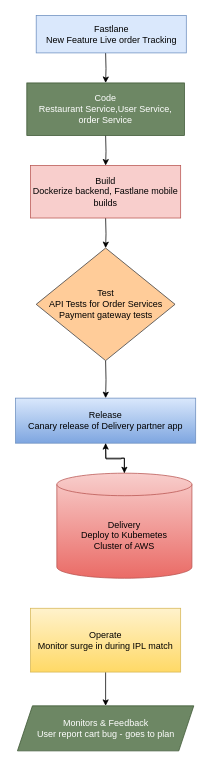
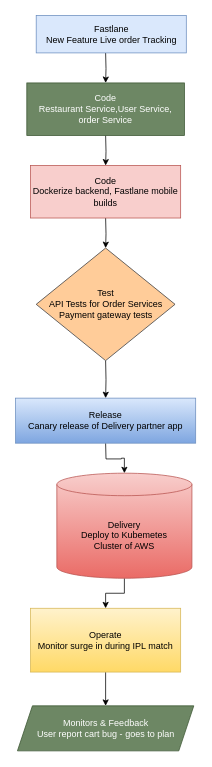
- <mxCell id="7" value="Build&lt;div&gt;Dockerize backend, Fastlane mobile builds&lt;/div&gt;" style="rounded=0;whiteSpace=wrap;html=1;fillColor=#f8cecc;strokeColor=#b85450;" vertex="1" parent="1"><mxGeometry x="40" y="220" width="200" height="70" as="geometry" /></mxCell>
+ <mxCell id="7" value="Code&lt;div&gt;Dockerize backend, Fastlane mobile builds&lt;/div&gt;" style="rounded=0;whiteSpace=wrap;html=1;fillColor=#f8cecc;strokeColor=#b85450;" vertex="1" parent="1"><mxGeometry x="40" y="220" width="200" height="70" as="geometry" /></mxCell>
- <mxCell id="12" value="" style="edgeStyle=orthogonalEdgeStyle;rounded=0;orthogonalLoop=1;jettySize=auto;html=1;" edge="1" parent="1" source="13" target="11"><mxGeometry relative="1" as="geometry" /></mxCell>
+ <mxCell id="12" value="" style="edgeStyle=orthogonalEdgeStyle;rounded=0;orthogonalLoop=1;jettySize=auto;html=1;" edge="1" parent="1" source="13" target="15"><mxGeometry relative="1" as="geometry" /></mxCell>
